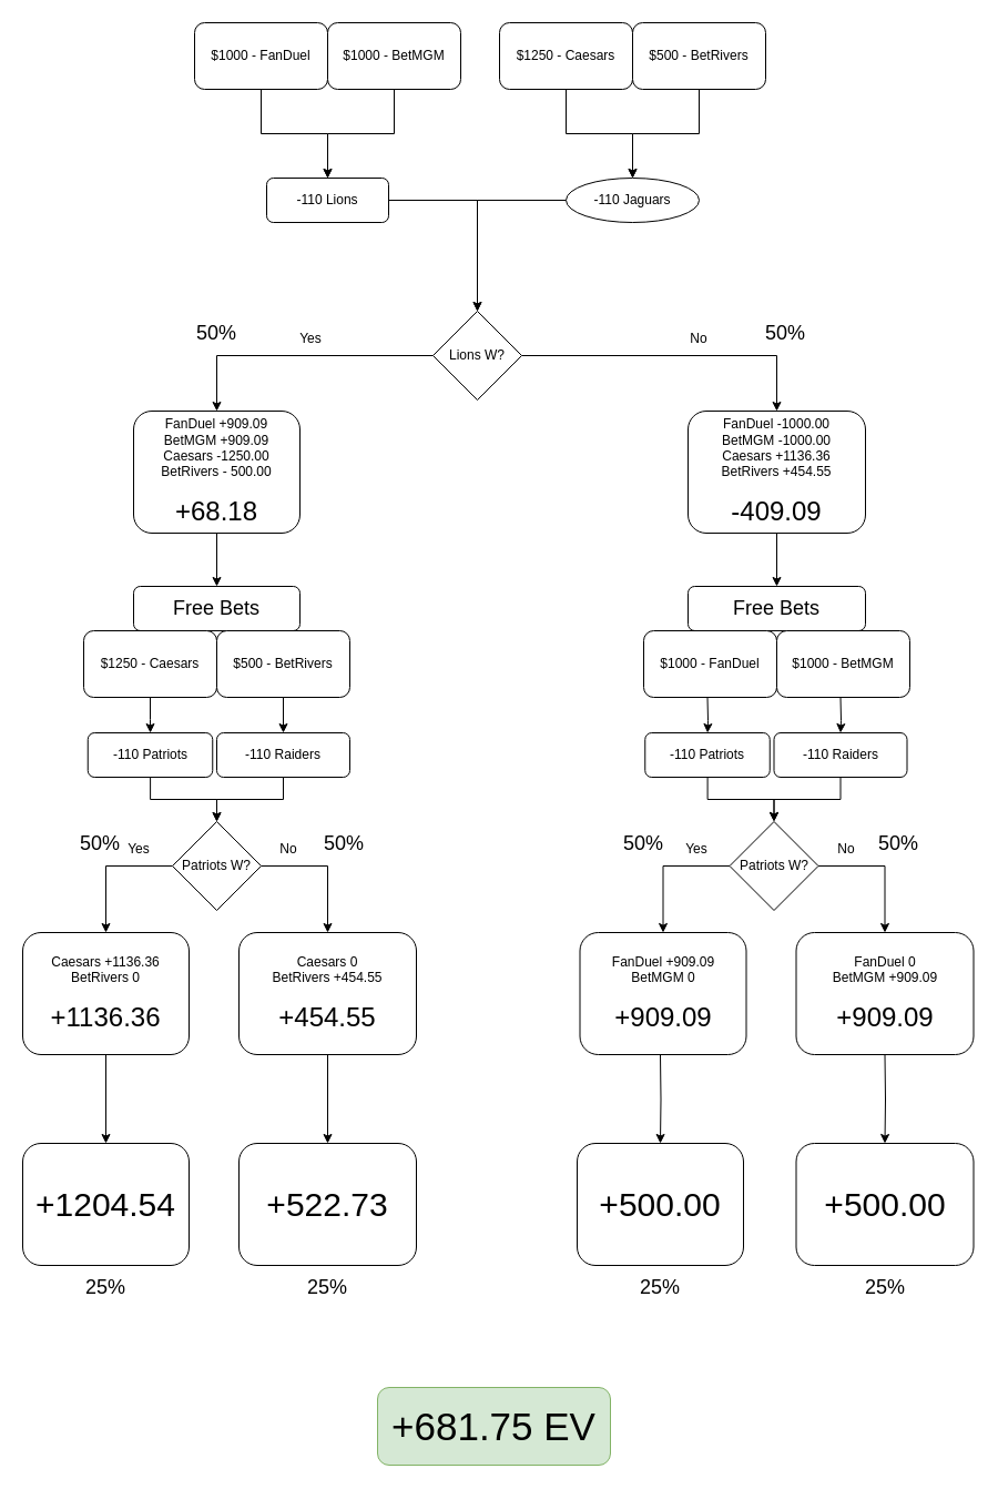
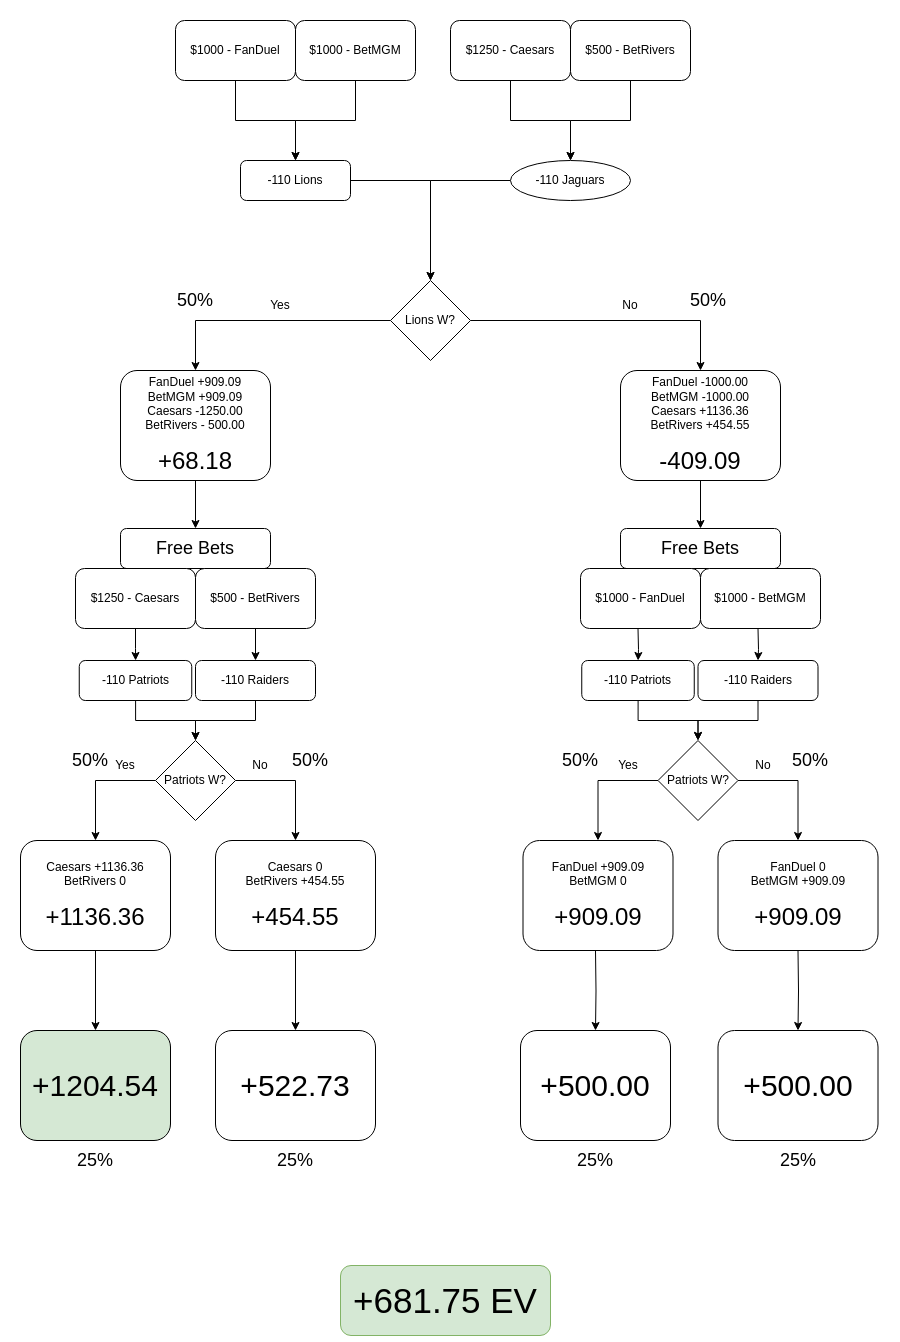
- <mxCell id="57" value="&lt;font style=&quot;font-size: 30px;&quot;&gt;+1204.54&lt;/font&gt;" style="rounded=1;whiteSpace=wrap;html=1;" parent="1" vertex="1"><mxGeometry x="20" y="1030" width="150" height="110" as="geometry" /></mxCell>
+ <mxCell id="57" value="&lt;font style=&quot;font-size: 30px;&quot;&gt;+1204.54&lt;/font&gt;" style="rounded=1;whiteSpace=wrap;html=1;fillColor=#d5e8d4;" parent="1" vertex="1"><mxGeometry x="20" y="1030" width="150" height="110" as="geometry" /></mxCell>
- <mxCell id="67" value="&lt;font style=&quot;font-size: 35px;&quot;&gt;+681.75 EV&lt;/font&gt;" style="rounded=1;whiteSpace=wrap;html=1;fontSize=18;fillColor=#d5e8d4;strokeColor=#82b366;" parent="1" vertex="1"><mxGeometry x="340" y="1250" width="210" height="70" as="geometry" /></mxCell>
+ <mxCell id="67" value="&lt;font style=&quot;font-size: 35px;&quot;&gt;+681.75 EV&lt;/font&gt;" style="rounded=1;whiteSpace=wrap;html=1;fontSize=18;fillColor=#d5e8d4;strokeColor=#82b366;" parent="1" vertex="1"><mxGeometry x="340" y="1265" width="210" height="70" as="geometry" /></mxCell>
